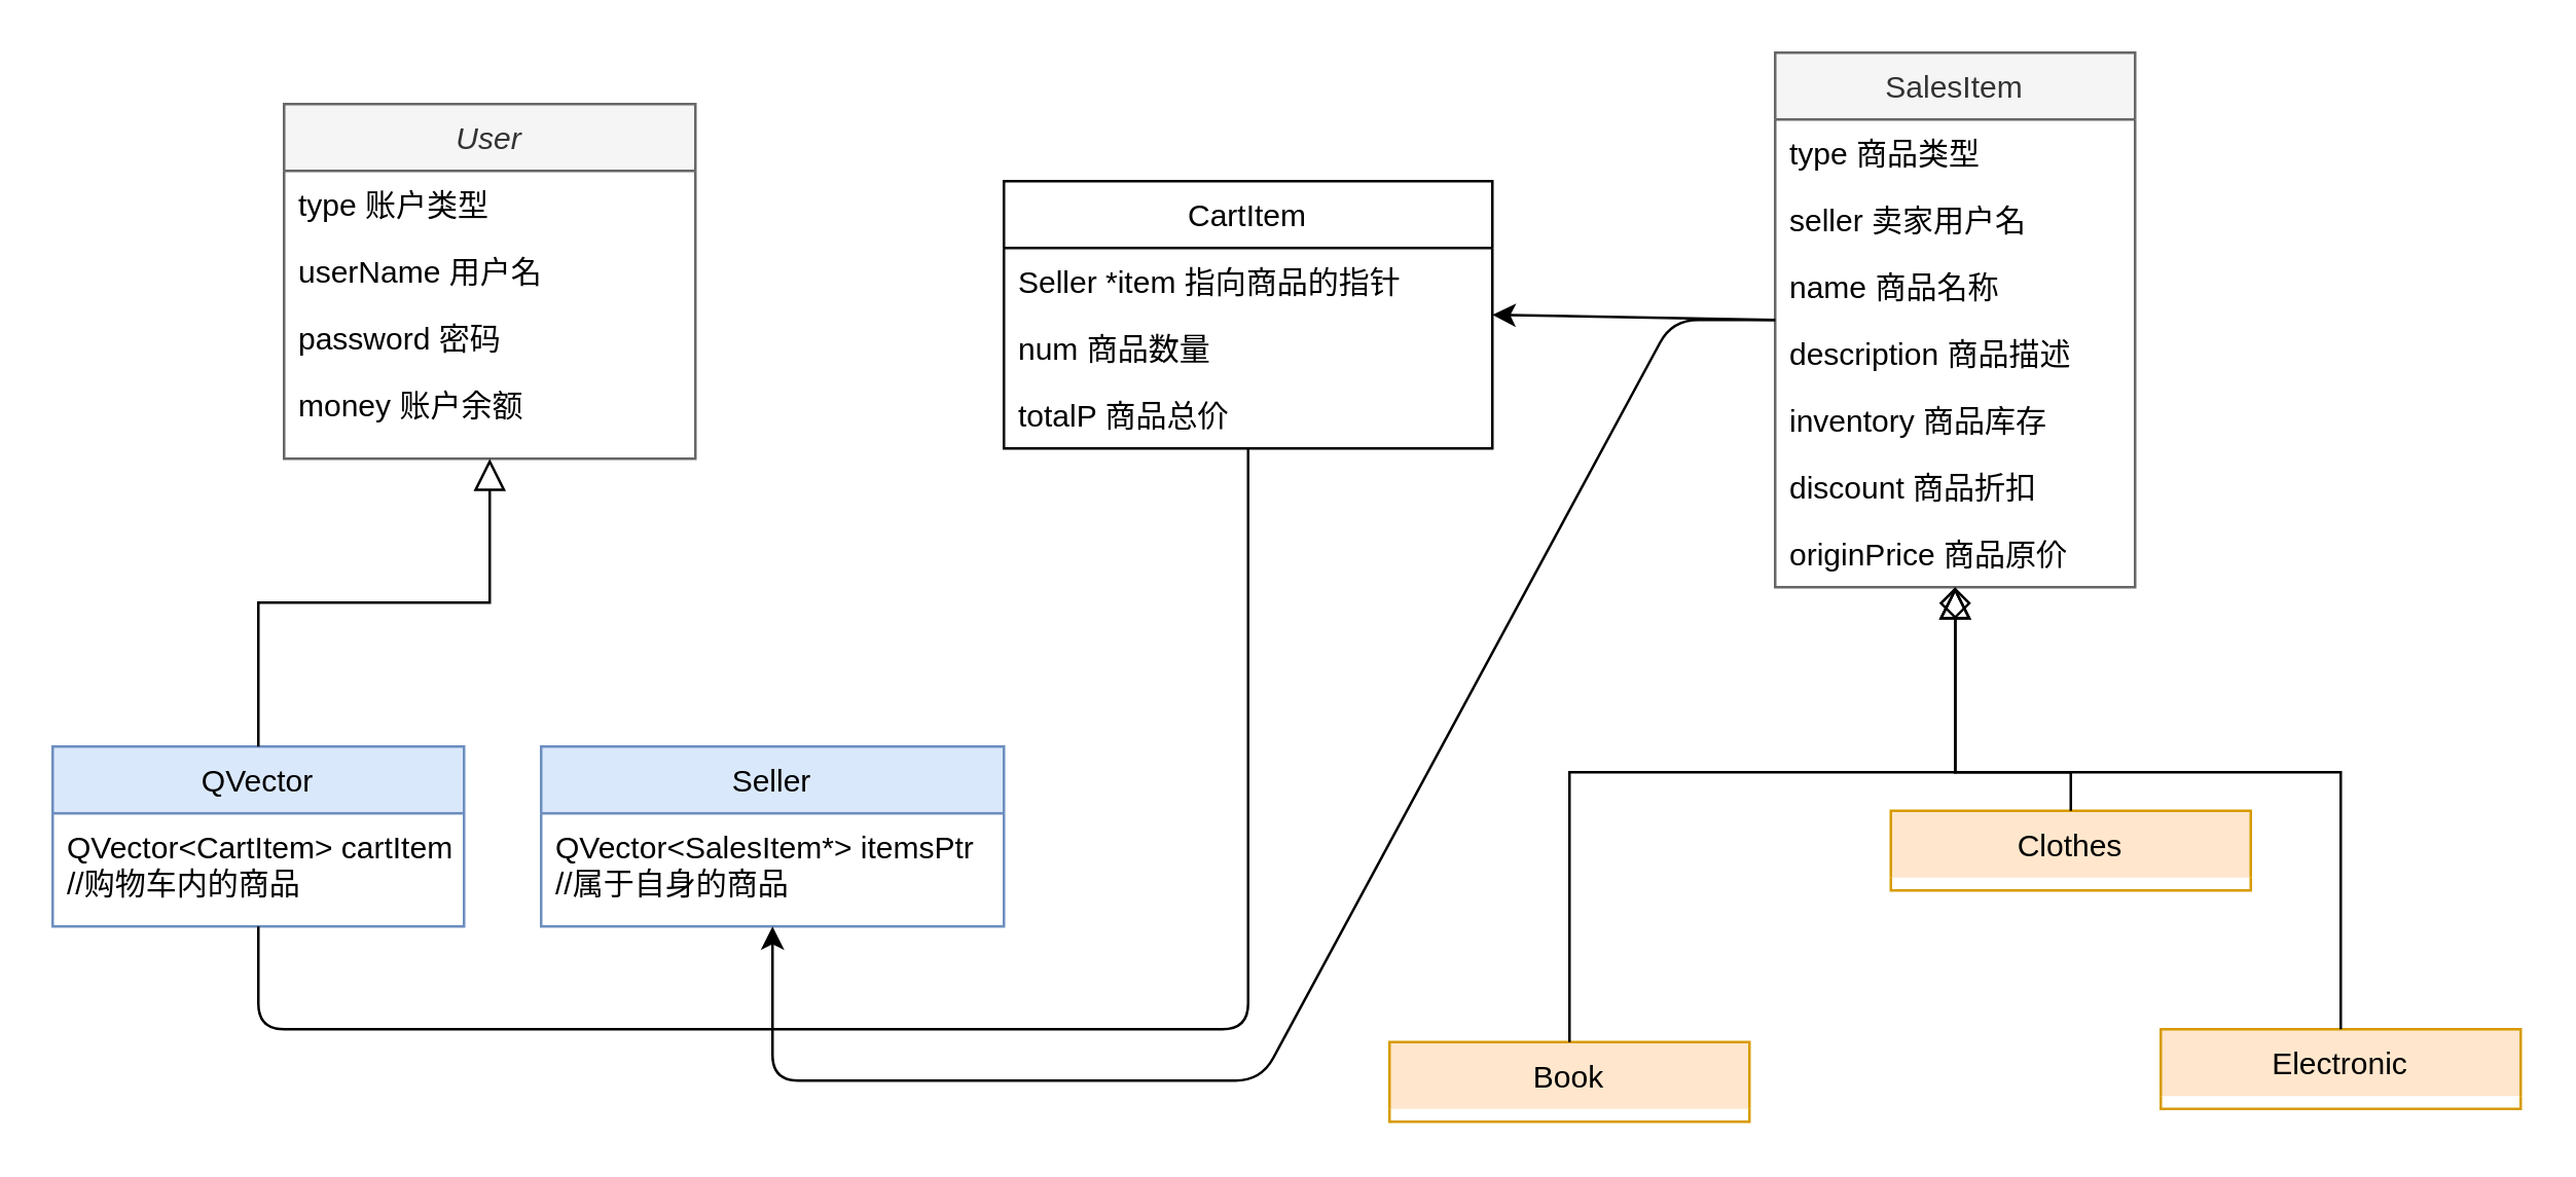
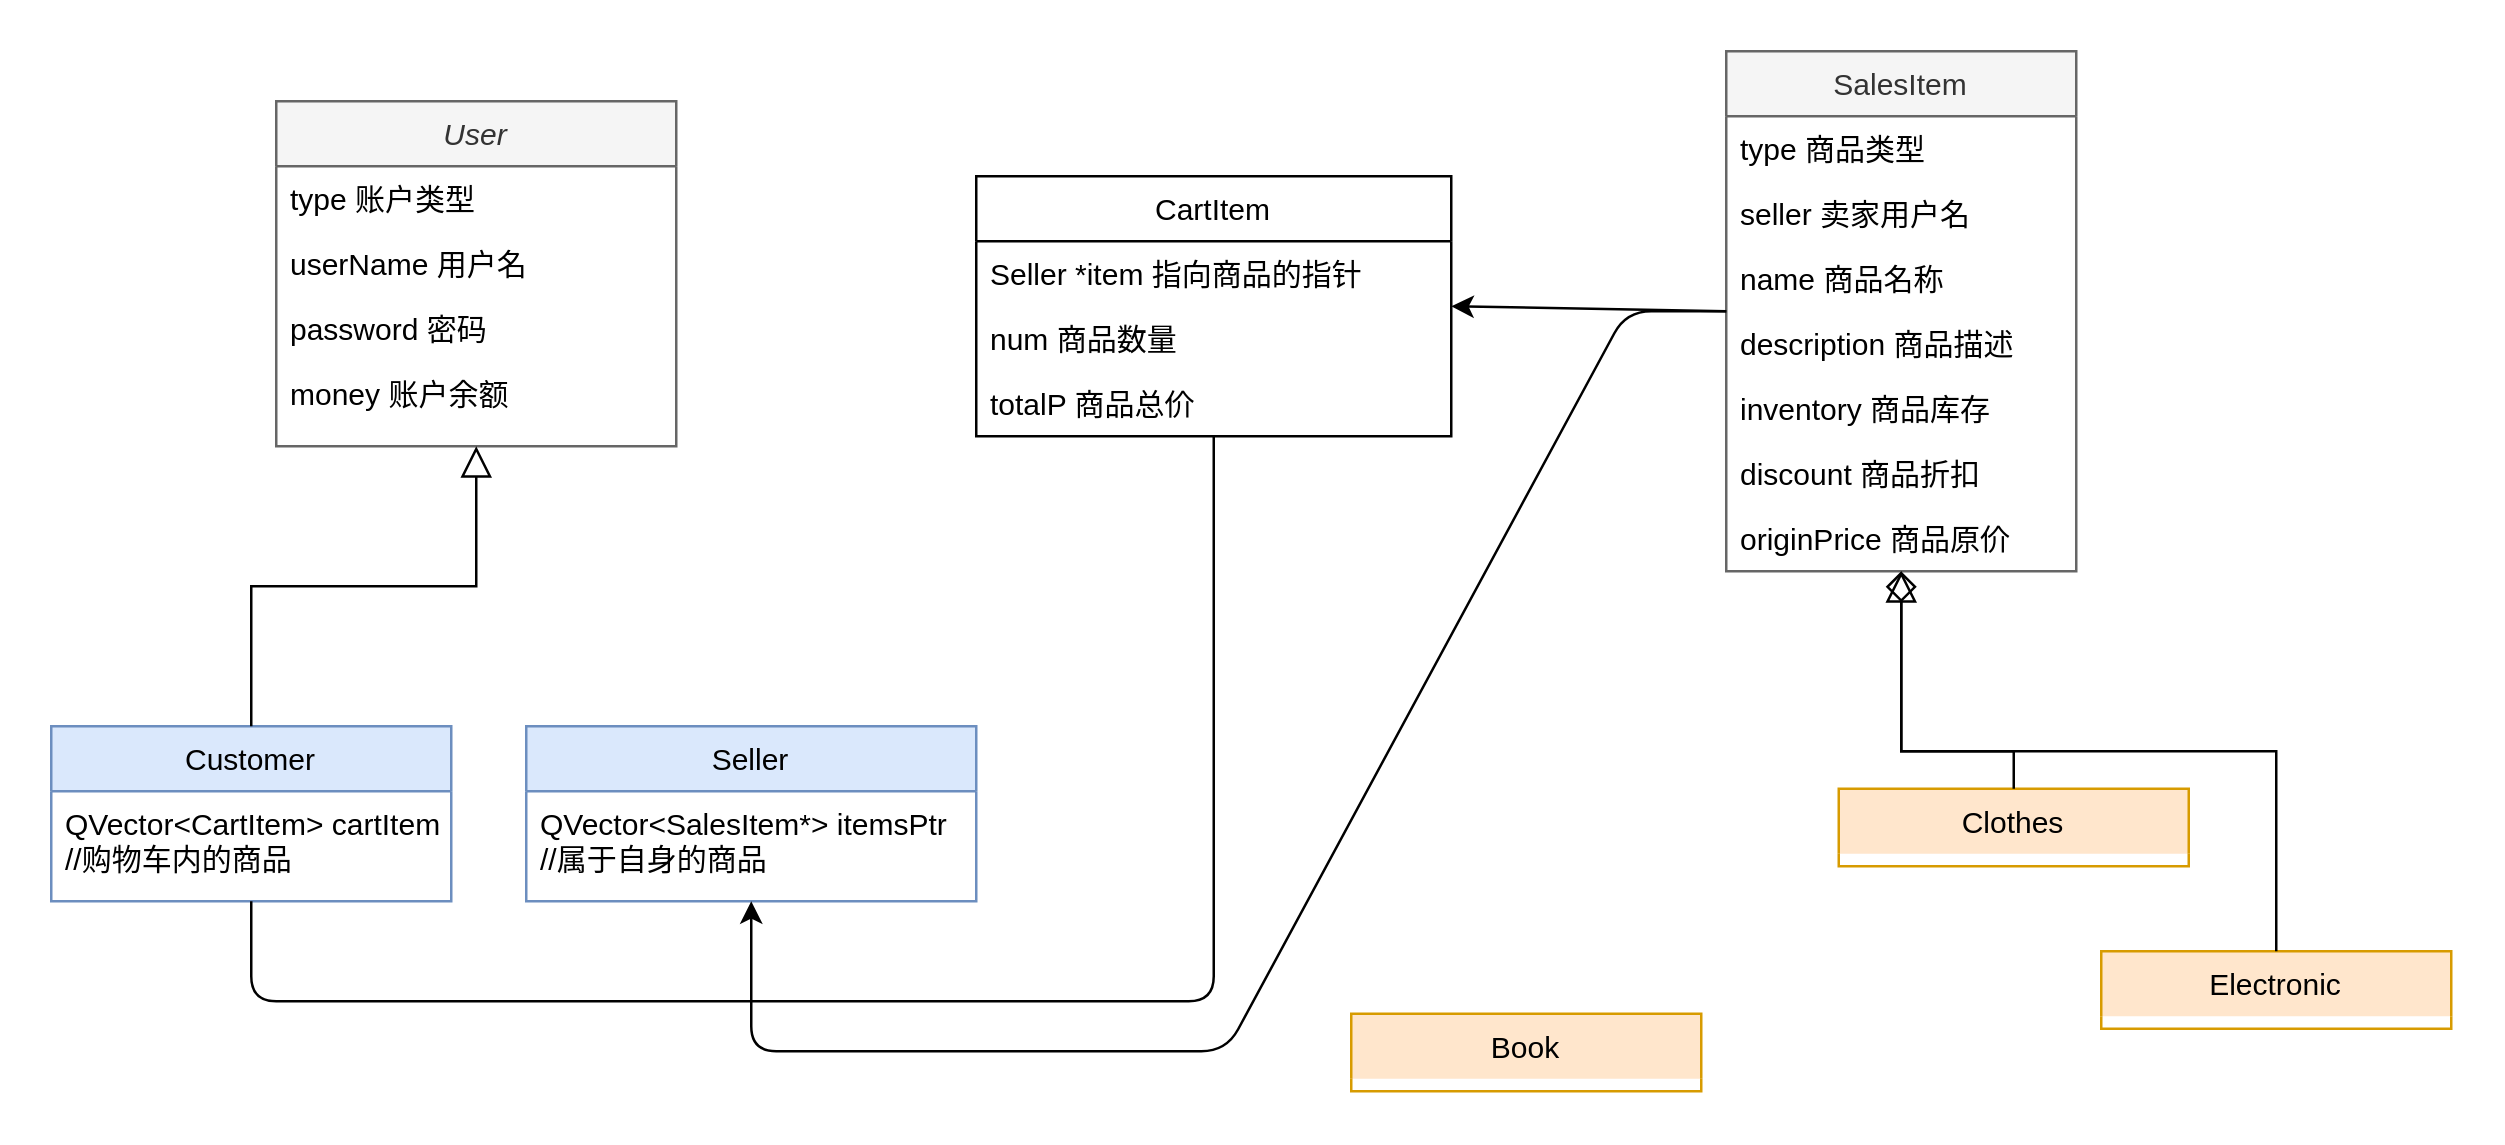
- <mxCell id="23" value="" style="endArrow=block;endSize=10;endFill=0;shadow=0;strokeWidth=1;rounded=0;edgeStyle=elbowEdgeStyle;elbow=vertical;entryX=0.5;entryY=1;entryDx=0;entryDy=0;exitX=0.5;exitY=0;exitDx=0;exitDy=0;" edge="1" parent="1" source="21" target="12"><mxGeometry width="160" relative="1" as="geometry"><mxPoint x="680" y="442" as="sourcePoint" /><mxPoint x="750" y="140" as="targetPoint" /><Array as="points"><mxPoint x="680" y="300" /></Array></mxGeometry></mxCell>
- <mxCell id="7" value="QVector" style="swimlane;fontStyle=0;align=center;verticalAlign=top;childLayout=stackLayout;horizontal=1;startSize=26;horizontalStack=0;resizeParent=1;resizeLast=0;collapsible=1;marginBottom=0;rounded=0;shadow=0;strokeWidth=1;fillColor=#dae8fc;strokeColor=#6c8ebf;" parent="1" vertex="1"><mxGeometry x="20" y="290" width="160" height="70" as="geometry"><mxRectangle x="10" y="280" width="160" height="26" as="alternateBounds" /></mxGeometry></mxCell>
+ <mxCell id="7" value="Customer" style="swimlane;fontStyle=0;align=center;verticalAlign=top;childLayout=stackLayout;horizontal=1;startSize=26;horizontalStack=0;resizeParent=1;resizeLast=0;collapsible=1;marginBottom=0;rounded=0;shadow=0;strokeWidth=1;fillColor=#dae8fc;strokeColor=#6c8ebf;" parent="1" vertex="1"><mxGeometry x="20" y="290" width="160" height="70" as="geometry"><mxRectangle x="10" y="280" width="160" height="26" as="alternateBounds" /></mxGeometry></mxCell>
- <mxCell id="22" value="Electronic" style="swimlane;fontStyle=0;childLayout=stackLayout;horizontal=1;startSize=26;horizontalStack=0;resizeParent=1;resizeParentMax=0;resizeLast=0;collapsible=1;marginBottom=0;strokeColor=#d79b00;fillColor=#ffe6cc;swimlaneLine=0;" vertex="1" parent="1"><mxGeometry x="840" y="400" width="140" height="31" as="geometry" /></mxCell>
+ <mxCell id="22" value="Electronic" style="swimlane;fontStyle=0;childLayout=stackLayout;horizontal=1;startSize=26;horizontalStack=0;resizeParent=1;resizeParentMax=0;resizeLast=0;collapsible=1;marginBottom=0;strokeColor=#d79b00;fillColor=#ffe6cc;swimlaneLine=0;" vertex="1" parent="1"><mxGeometry x="840" y="380" width="140" height="31" as="geometry" /></mxCell>
